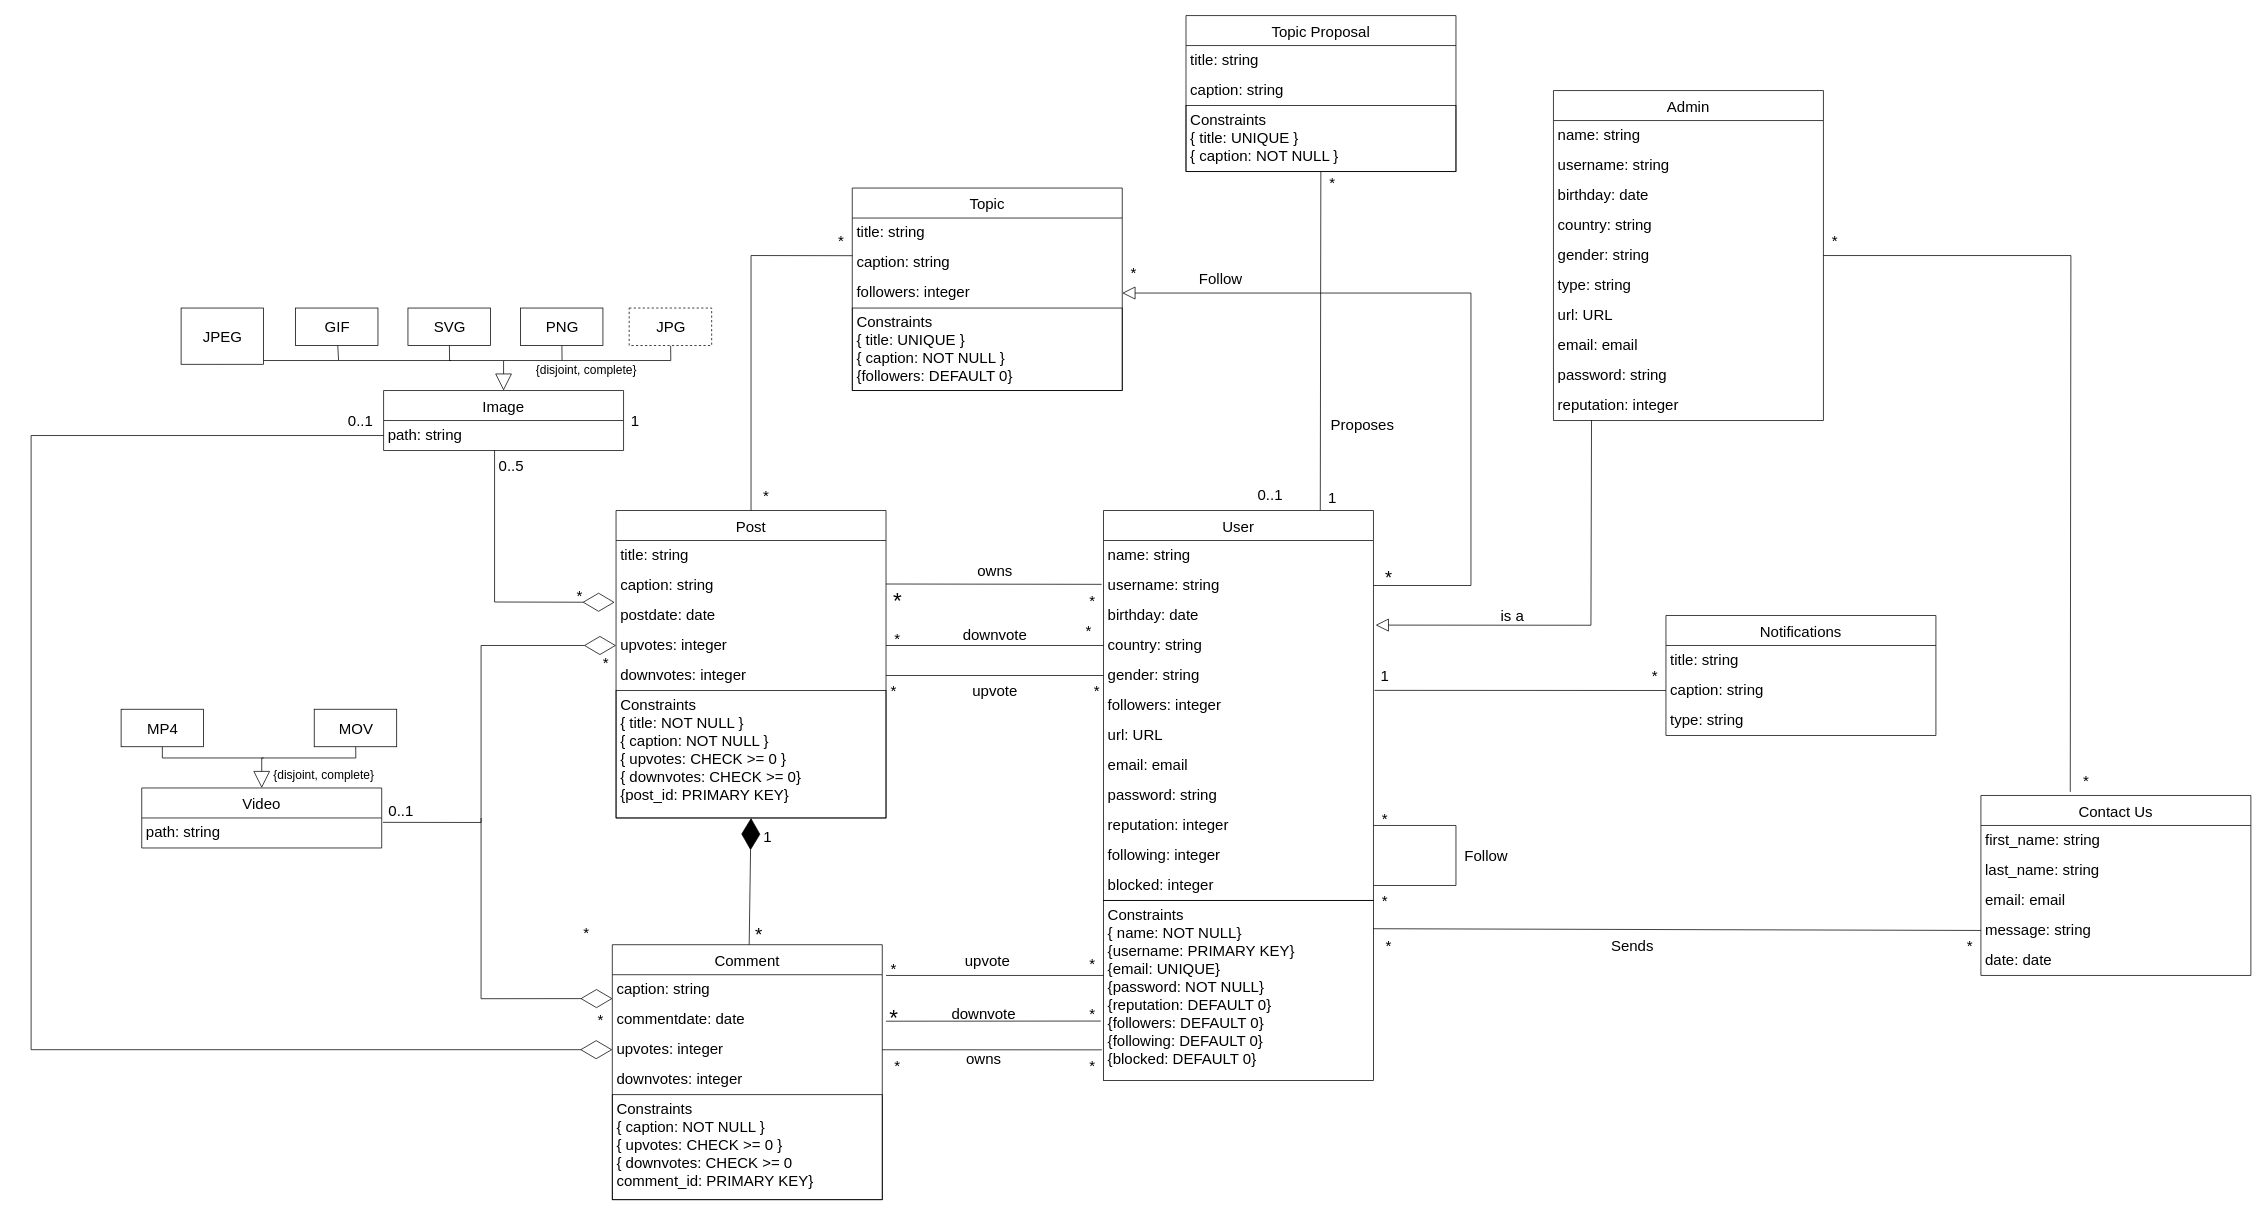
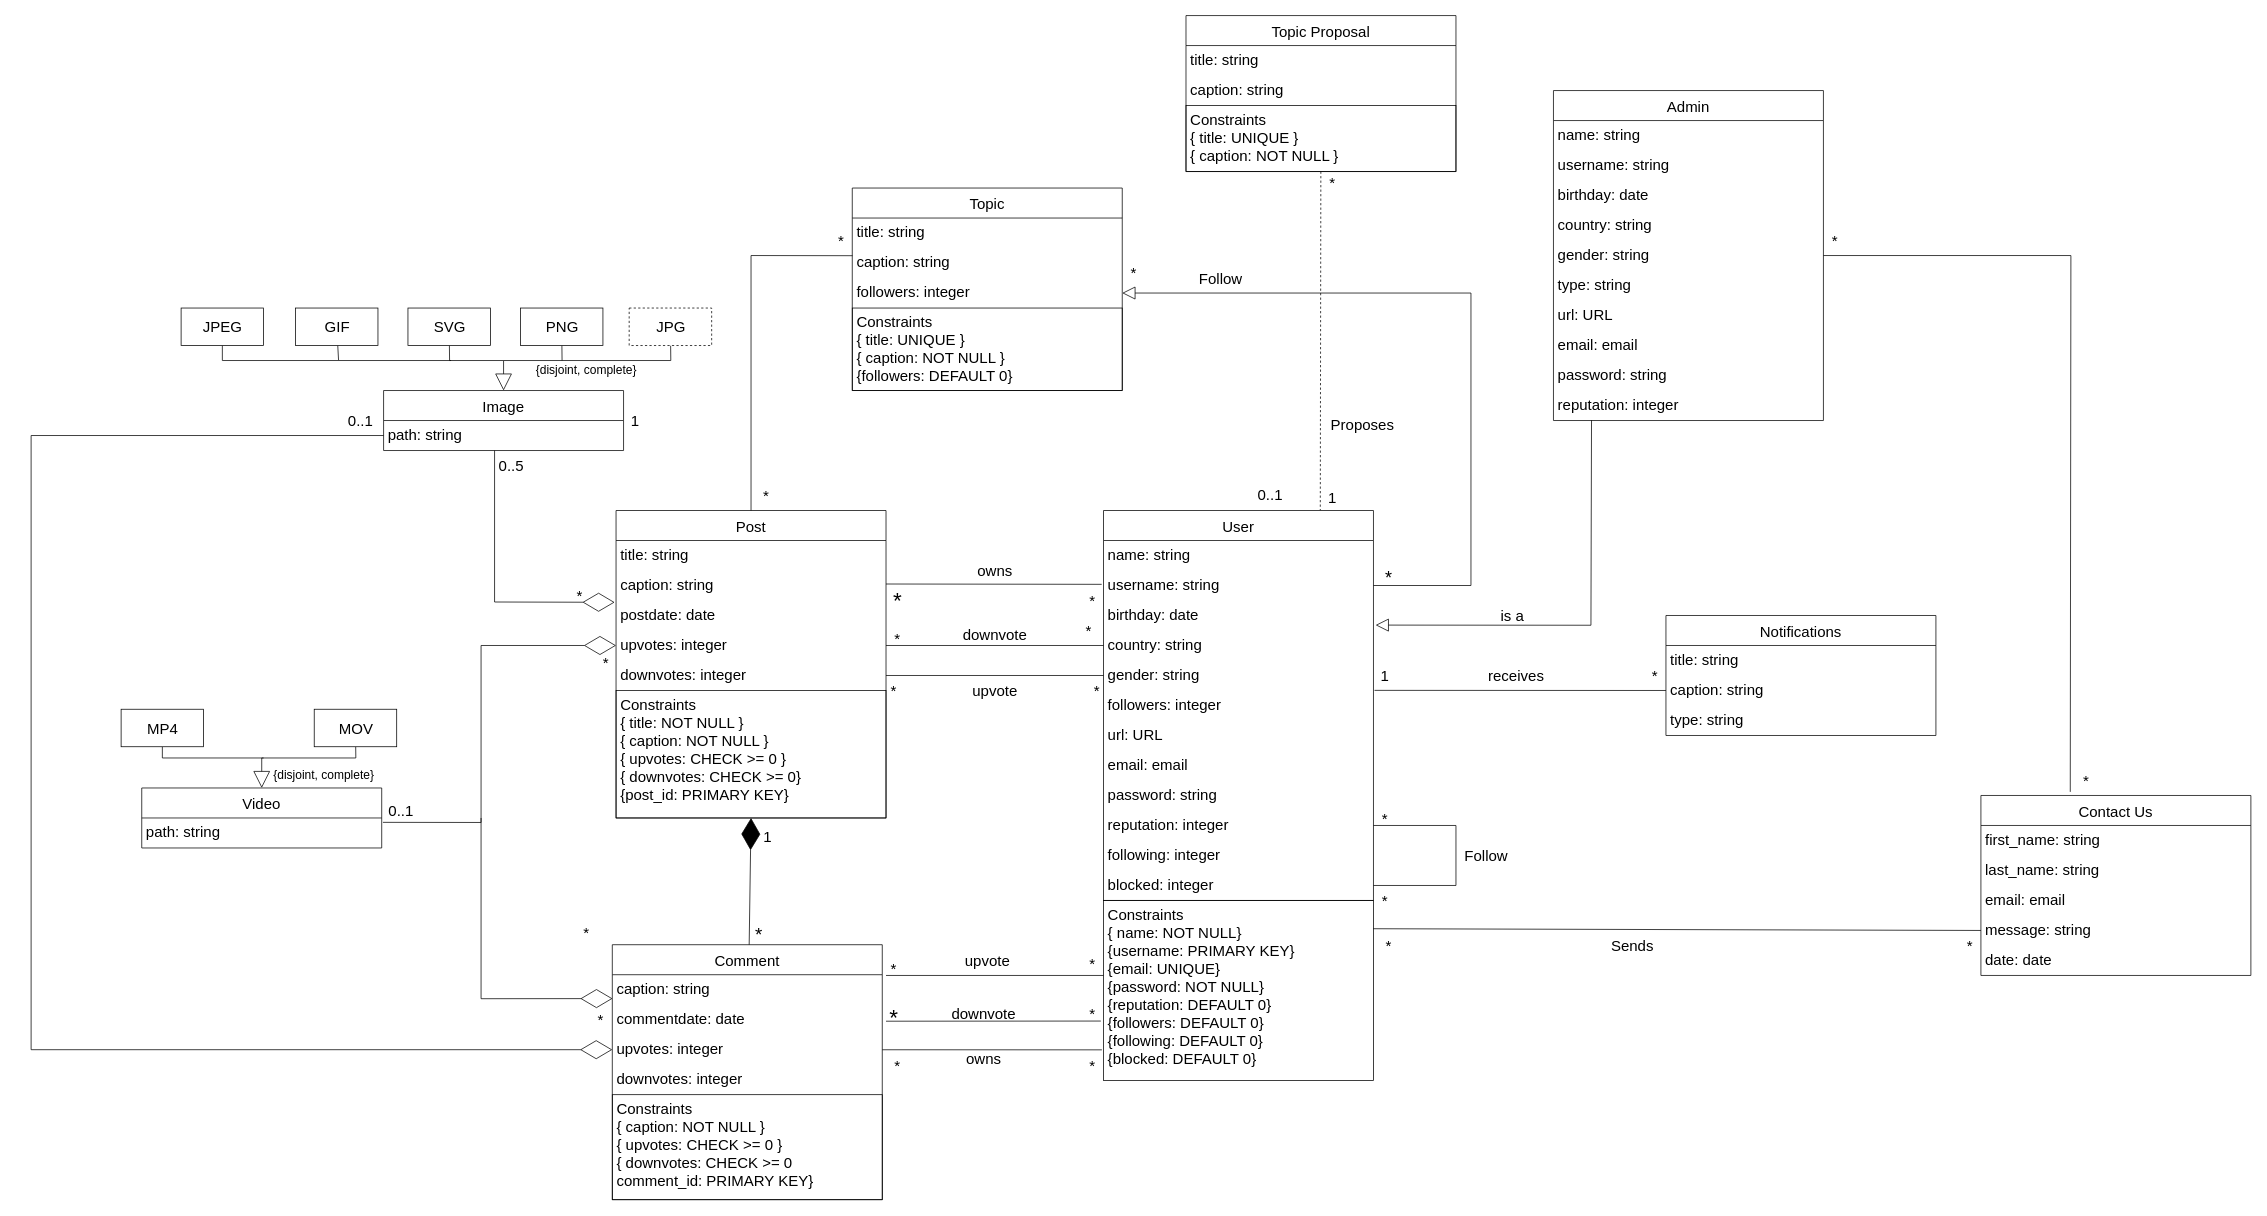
- <mxCell id="128" value="JPEG" style="html=1;fontSize=20;" parent="1" vertex="1"><mxGeometry x="220" y="410" width="110" height="75" as="geometry" /></mxCell>
+ <mxCell id="128" value="JPEG" style="html=1;fontSize=20;" parent="1" vertex="1"><mxGeometry x="220" y="410" width="110" height="50" as="geometry" /></mxCell>
- <mxCell id="96" style="edgeStyle=none;rounded=0;html=1;entryX=0.803;entryY=-0.001;entryDx=0;entryDy=0;entryPerimeter=0;fontSize=20;startArrow=none;startFill=0;endArrow=none;endFill=0;endSize=15;" parent="1" source="97" target="3" edge="1"><mxGeometry relative="1" as="geometry" /></mxCell>
+ <mxCell id="96" style="edgeStyle=none;rounded=0;html=1;entryX=0.803;entryY=-0.001;entryDx=0;entryDy=0;entryPerimeter=0;fontSize=20;startArrow=none;startFill=0;endArrow=none;endFill=0;endSize=15;dashed=1;" parent="1" source="97" target="3" edge="1"><mxGeometry relative="1" as="geometry" /></mxCell>
+ <mxCell id="108" value="receives" style="text;html=1;align=center;verticalAlign=middle;resizable=0;points=[];autosize=1;strokeColor=none;fillColor=none;fontSize=20;" parent="1" vertex="1"><mxGeometry x="1950" y="880" width="100" height="40" as="geometry" /></mxCell>
